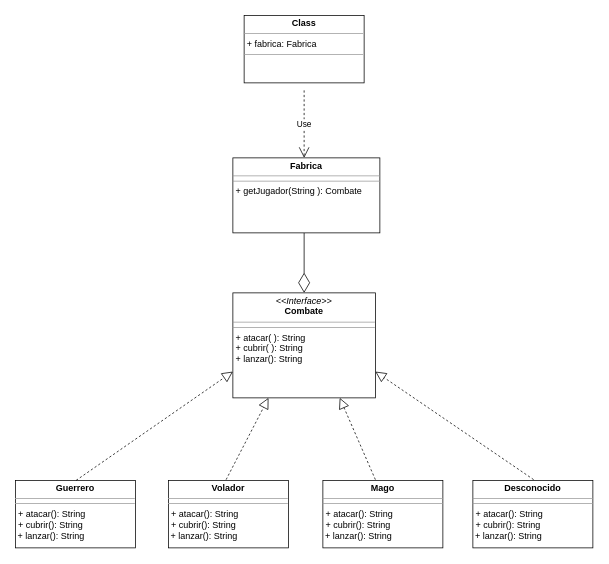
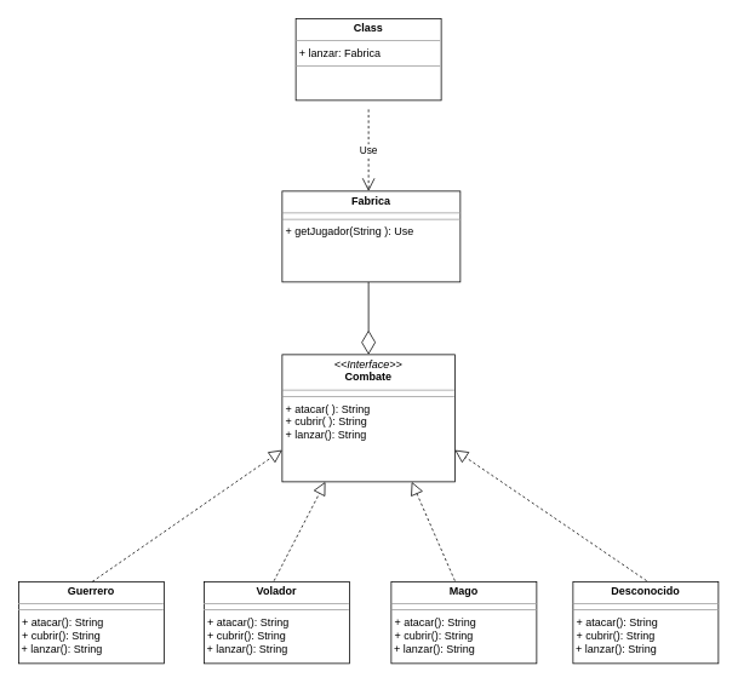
- <mxCell id="14" value="&lt;p style=&quot;margin: 0px ; margin-top: 4px ; text-align: center&quot;&gt;&lt;b&gt;Class&lt;/b&gt;&lt;/p&gt;&lt;hr size=&quot;1&quot;&gt;&lt;p style=&quot;margin: 0px ; margin-left: 4px&quot;&gt;+ fabrica: Fabrica&lt;br&gt;&lt;/p&gt;&lt;hr size=&quot;1&quot;&gt;" style="verticalAlign=top;align=left;overflow=fill;fontSize=12;fontFamily=Helvetica;html=1;" vertex="1" parent="1"><mxGeometry x="325" y="20" width="160" height="90" as="geometry" /></mxCell>
+ <mxCell id="14" value="&lt;p style=&quot;margin: 0px ; margin-top: 4px ; text-align: center&quot;&gt;&lt;b&gt;Class&lt;/b&gt;&lt;/p&gt;&lt;hr size=&quot;1&quot;&gt;&lt;p style=&quot;margin: 0px ; margin-left: 4px&quot;&gt;+ lanzar: Fabrica&lt;br&gt;&lt;/p&gt;&lt;hr size=&quot;1&quot;&gt;" style="verticalAlign=top;align=left;overflow=fill;fontSize=12;fontFamily=Helvetica;html=1;" vertex="1" parent="1"><mxGeometry x="325" y="20" width="160" height="90" as="geometry" /></mxCell>
- <mxCell id="12" value="&lt;p style=&quot;margin: 0px ; margin-top: 4px ; text-align: center&quot;&gt;&lt;b&gt;Fabrica&lt;/b&gt;&lt;br&gt;&lt;/p&gt;&lt;hr size=&quot;1&quot;&gt;&lt;hr size=&quot;1&quot;&gt;&lt;p style=&quot;margin: 0px ; margin-left: 4px&quot;&gt;+ getJugador(String ): Combate&lt;br&gt;&lt;/p&gt;" style="verticalAlign=top;align=left;overflow=fill;fontSize=12;fontFamily=Helvetica;html=1;" vertex="1" parent="1"><mxGeometry x="310" y="210" width="196" height="100" as="geometry" /></mxCell>
+ <mxCell id="12" value="&lt;p style=&quot;margin: 0px ; margin-top: 4px ; text-align: center&quot;&gt;&lt;b&gt;Fabrica&lt;/b&gt;&lt;br&gt;&lt;/p&gt;&lt;hr size=&quot;1&quot;&gt;&lt;hr size=&quot;1&quot;&gt;&lt;p style=&quot;margin: 0px ; margin-left: 4px&quot;&gt;+ getJugador(String ): Use&lt;br&gt;&lt;/p&gt;" style="verticalAlign=top;align=left;overflow=fill;fontSize=12;fontFamily=Helvetica;html=1;" vertex="1" parent="1"><mxGeometry x="310" y="210" width="196" height="100" as="geometry" /></mxCell>
